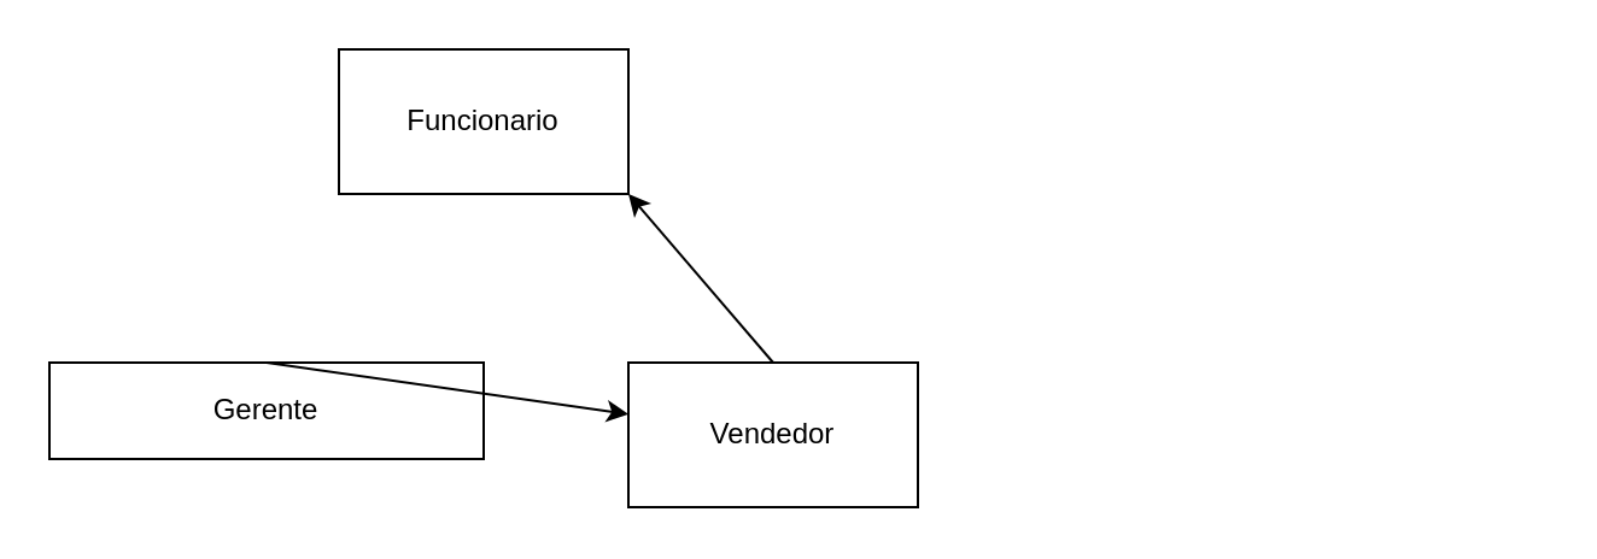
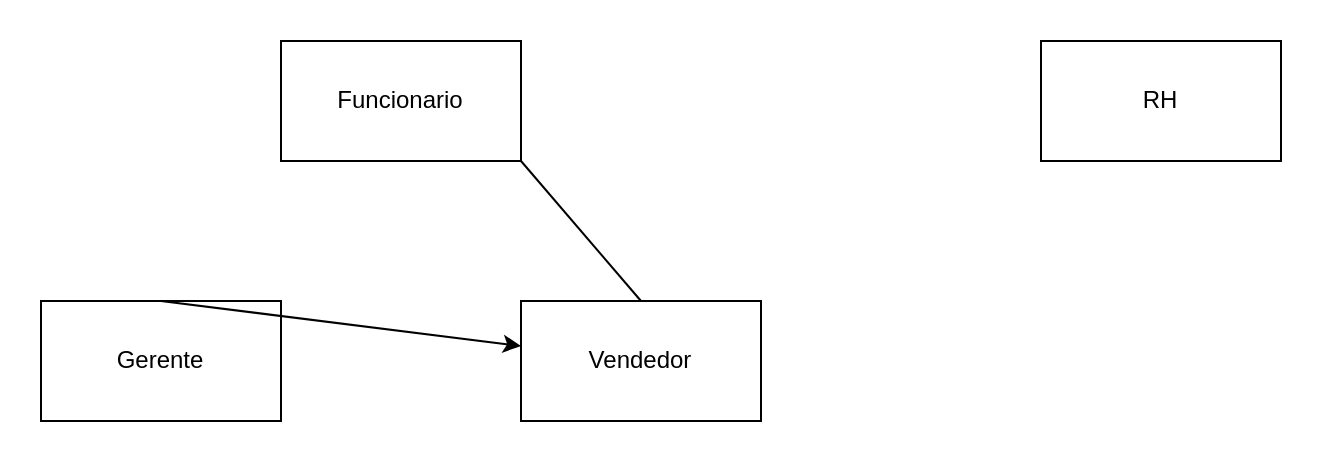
+ <mxCell id="3" value="RH" style="rounded=0;whiteSpace=wrap;html=1;" vertex="1" parent="1"><mxGeometry x="520" y="20" width="120" height="60" as="geometry" /></mxCell>
- <mxCell id="7" value="" style="endArrow=classic;html=1;exitX=0.5;exitY=0;exitDx=0;exitDy=0;entryX=1;entryY=1;entryDx=0;entryDy=0;" edge="1" parent="1" source="4" target="2"><mxGeometry width="50" height="50" relative="1" as="geometry"><mxPoint x="90" y="160" as="sourcePoint" /><mxPoint x="150" y="90" as="targetPoint" /></mxGeometry></mxCell>
+ <mxCell id="7" value="" style="endArrow=none;html=1;exitX=0.5;exitY=0;exitDx=0;exitDy=0;entryX=1;entryY=1;entryDx=0;entryDy=0;" edge="1" parent="1" source="4" target="2"><mxGeometry width="50" height="50" relative="1" as="geometry"><mxPoint x="90" y="160" as="sourcePoint" /><mxPoint x="150" y="90" as="targetPoint" /></mxGeometry></mxCell>
- <mxCell id="5" value="Gerente" style="rounded=0;whiteSpace=wrap;html=1;" vertex="1" parent="1"><mxGeometry x="20" y="150" width="180" height="40" as="geometry" /></mxCell>
+ <mxCell id="5" value="Gerente" style="rounded=0;whiteSpace=wrap;html=1;" vertex="1" parent="1"><mxGeometry x="20" y="150" width="120" height="60" as="geometry" /></mxCell>
